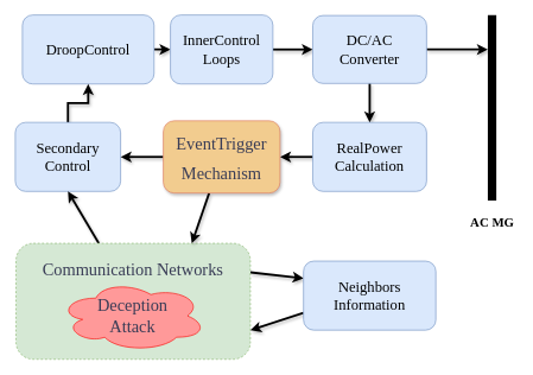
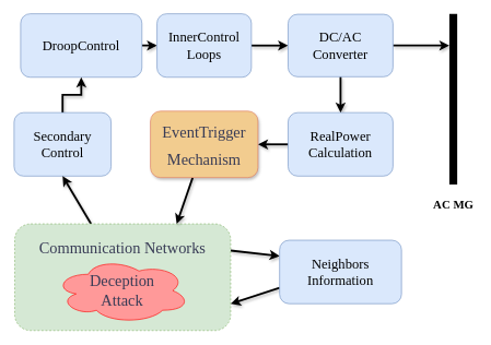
- <mxCell id="20" style="rounded=1;sketch=0;orthogonalLoop=1;jettySize=auto;html=1;exitX=0;exitY=0.5;exitDx=0;exitDy=0;entryX=1;entryY=0.5;entryDx=0;entryDy=0;shadow=1;strokeWidth=3;" edge="1" parent="1" source="22" target="12"><mxGeometry relative="1" as="geometry" /></mxCell>
